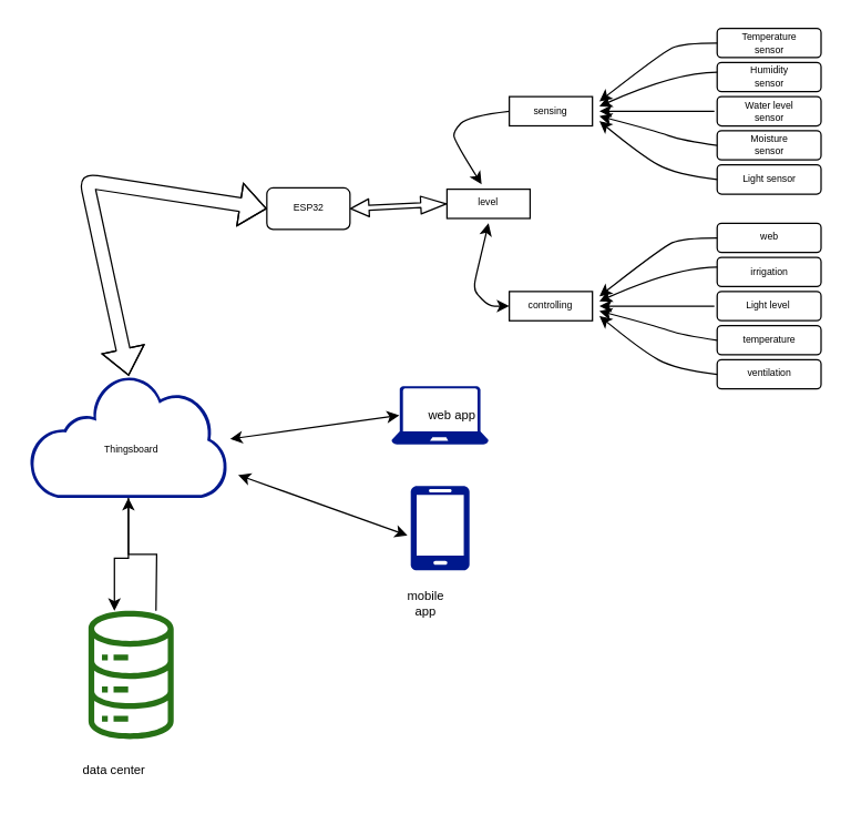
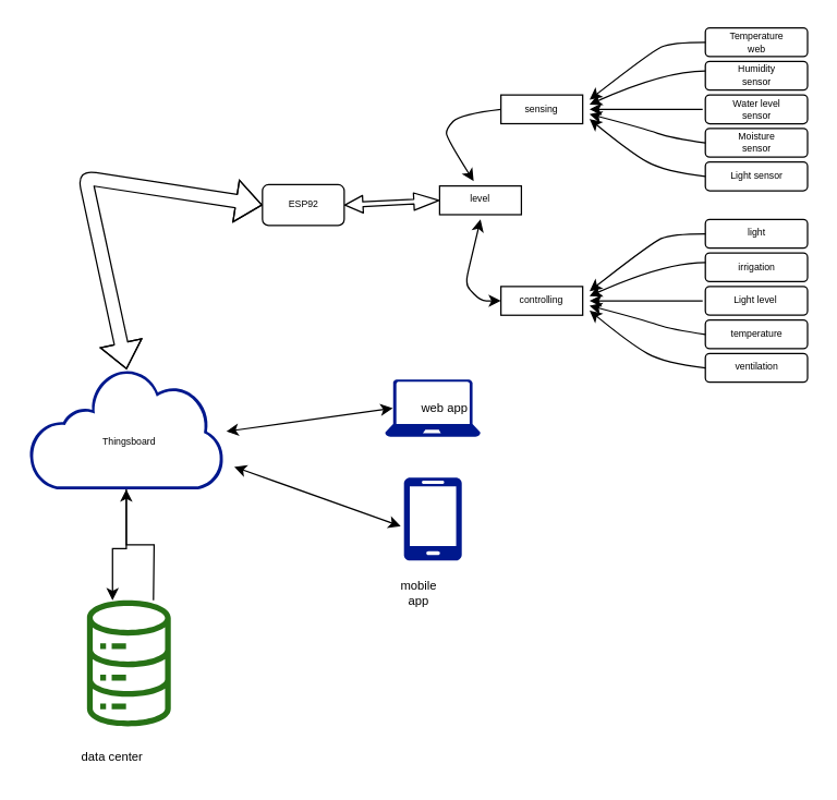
- <mxCell id="11" value="&lt;p class=&quot;MsoNormal&quot; align=&quot;center&quot; style=&quot;font-size: 7px;&quot;&gt;Temperature sensor&lt;/p&gt;" style="text;html=1;strokeColor=none;fillColor=none;align=center;verticalAlign=middle;whiteSpace=wrap;rounded=0;fontSize=7;spacing=2;" parent="9" vertex="1"><mxGeometry x="12.5" y="5.27" width="50.0" height="10.541" as="geometry" /></mxCell>
+ <mxCell id="11" value="&lt;p class=&quot;MsoNormal&quot; align=&quot;center&quot; style=&quot;font-size: 7px;&quot;&gt;Temperature web&lt;/p&gt;" style="text;html=1;strokeColor=none;fillColor=none;align=center;verticalAlign=middle;whiteSpace=wrap;rounded=0;fontSize=7;spacing=2;" parent="9" vertex="1"><mxGeometry x="12.5" y="5.27" width="50.0" height="10.541" as="geometry" /></mxCell>
- <mxCell id="56" value="ESP32" style="text;html=1;strokeColor=none;fillColor=none;align=center;verticalAlign=middle;whiteSpace=wrap;rounded=0;fontSize=7;" parent="54" vertex="1"><mxGeometry x="18.75" y="9.68" width="22.5" height="10.63" as="geometry" /></mxCell>
+ <mxCell id="56" value="ESP92" style="text;html=1;strokeColor=none;fillColor=none;align=center;verticalAlign=middle;whiteSpace=wrap;rounded=0;fontSize=7;" parent="54" vertex="1"><mxGeometry x="18.75" y="9.68" width="22.5" height="10.63" as="geometry" /></mxCell>
- <mxCell id="34" value="&lt;p class=&quot;MsoNormal&quot; align=&quot;center&quot; style=&quot;font-size: 7px;&quot;&gt;web&lt;/p&gt;" style="text;html=1;strokeColor=none;fillColor=none;align=center;verticalAlign=middle;whiteSpace=wrap;rounded=0;fontSize=7;spacing=2;" parent="32" vertex="1"><mxGeometry x="12.5" y="5.27" width="50.0" height="10.541" as="geometry" /></mxCell>
+ <mxCell id="34" value="&lt;p class=&quot;MsoNormal&quot; align=&quot;center&quot; style=&quot;font-size: 7px;&quot;&gt;light&lt;/p&gt;" style="text;html=1;strokeColor=none;fillColor=none;align=center;verticalAlign=middle;whiteSpace=wrap;rounded=0;fontSize=7;spacing=2;" parent="32" vertex="1"><mxGeometry x="12.5" y="5.27" width="50.0" height="10.541" as="geometry" /></mxCell>
